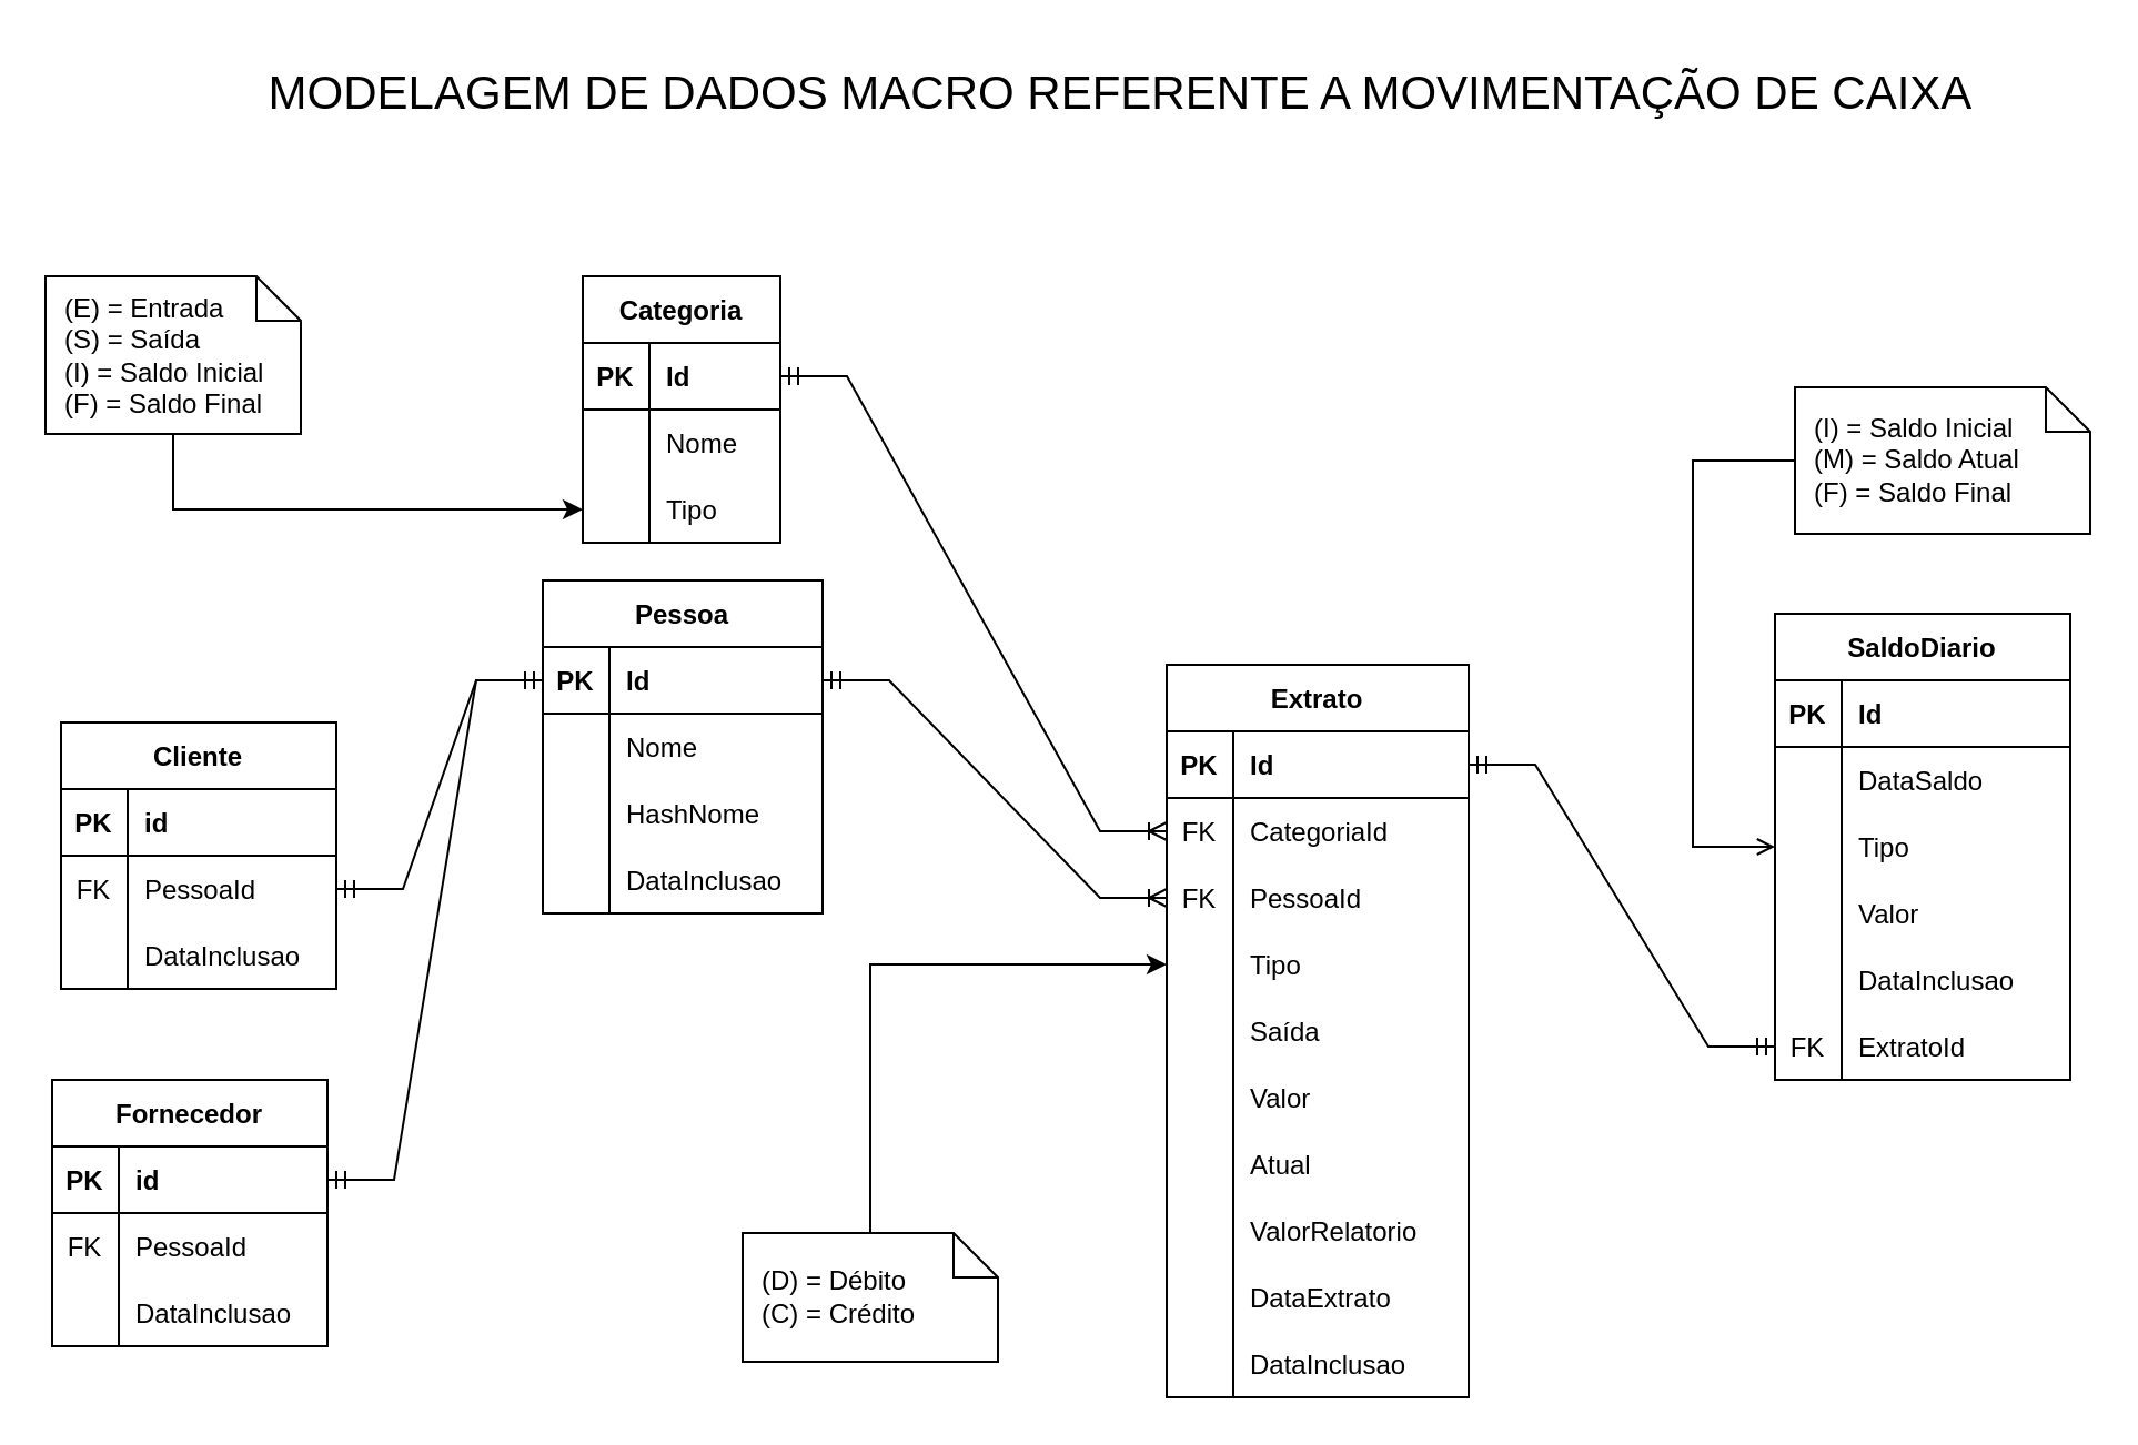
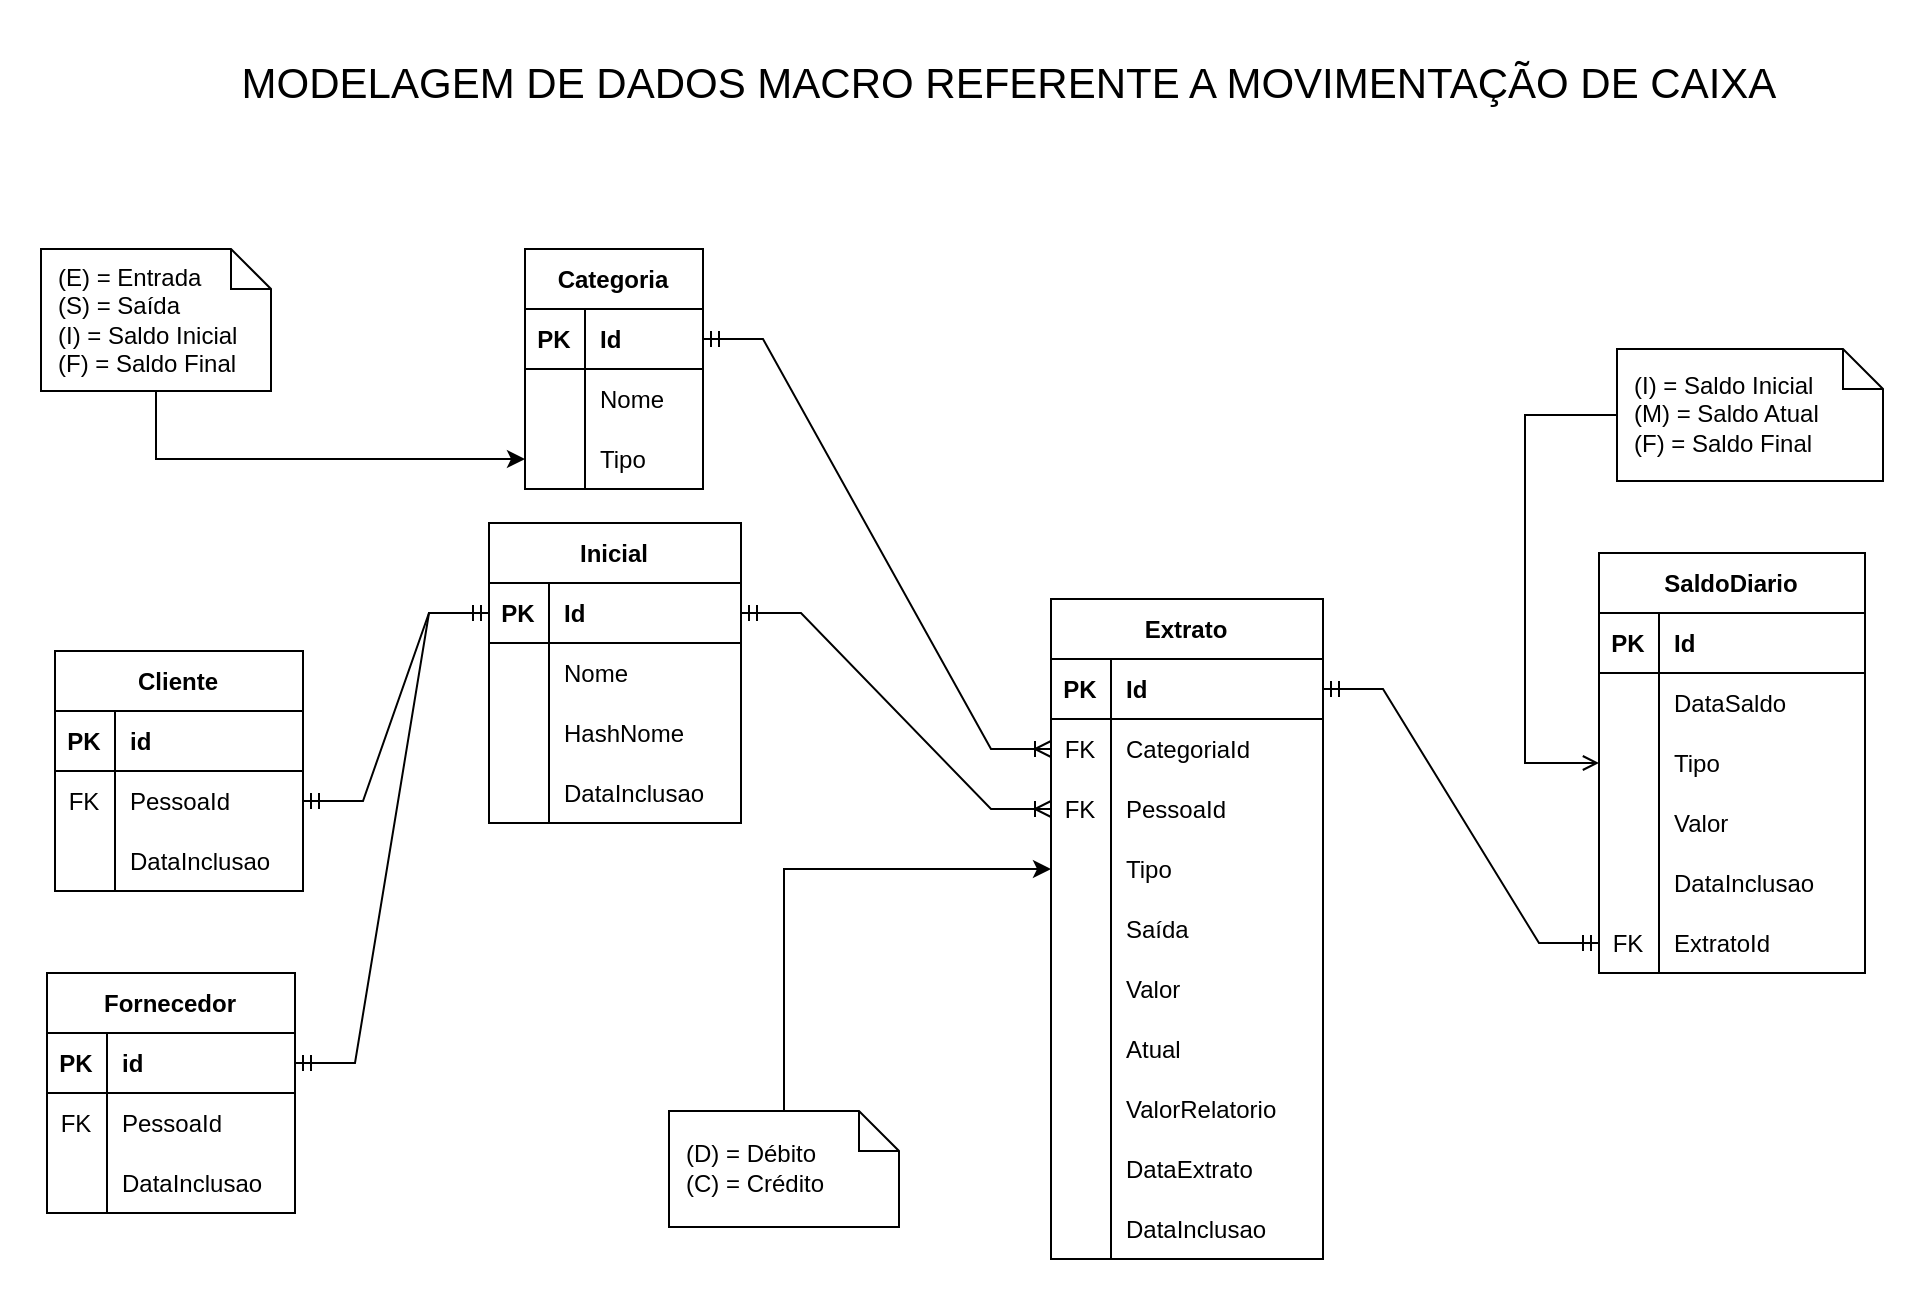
- <mxCell id="12" value="Pessoa" style="shape=table;startSize=30;container=1;collapsible=1;childLayout=tableLayout;fixedRows=1;rowLines=0;fontStyle=1;align=center;resizeLast=1;" parent="1" vertex="1"><mxGeometry x="244" y="261" width="126" height="150" as="geometry" /></mxCell>
+ <mxCell id="12" value="Inicial" style="shape=table;startSize=30;container=1;collapsible=1;childLayout=tableLayout;fixedRows=1;rowLines=0;fontStyle=1;align=center;resizeLast=1;" parent="1" vertex="1"><mxGeometry x="244" y="261" width="126" height="150" as="geometry" /></mxCell>
